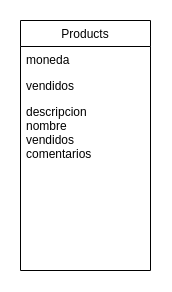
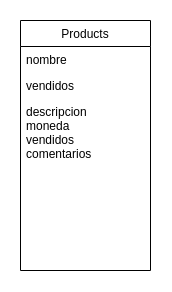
- <mxCell id="3" value="moneda" style="text;strokeColor=none;fillColor=none;align=left;verticalAlign=top;spacingLeft=4;spacingRight=4;overflow=hidden;rotatable=0;points=[[0,0.5],[1,0.5]];portConstraint=eastwest;" vertex="1" parent="2"><mxGeometry y="26" width="130" height="26" as="geometry" /></mxCell>
+ <mxCell id="3" value="nombre" style="text;strokeColor=none;fillColor=none;align=left;verticalAlign=top;spacingLeft=4;spacingRight=4;overflow=hidden;rotatable=0;points=[[0,0.5],[1,0.5]];portConstraint=eastwest;" vertex="1" parent="2"><mxGeometry y="26" width="130" height="26" as="geometry" /></mxCell>
- <mxCell id="5" value="descripcion&#10;nombre&#10;vendidos&#10;comentarios" style="text;strokeColor=none;fillColor=none;align=left;verticalAlign=top;spacingLeft=4;spacingRight=4;overflow=hidden;rotatable=0;points=[[0,0.5],[1,0.5]];portConstraint=eastwest;" vertex="1" parent="2"><mxGeometry y="78" width="130" height="172" as="geometry" /></mxCell>
+ <mxCell id="5" value="descripcion&#10;moneda&#10;vendidos&#10;comentarios" style="text;strokeColor=none;fillColor=none;align=left;verticalAlign=top;spacingLeft=4;spacingRight=4;overflow=hidden;rotatable=0;points=[[0,0.5],[1,0.5]];portConstraint=eastwest;" vertex="1" parent="2"><mxGeometry y="78" width="130" height="172" as="geometry" /></mxCell>
